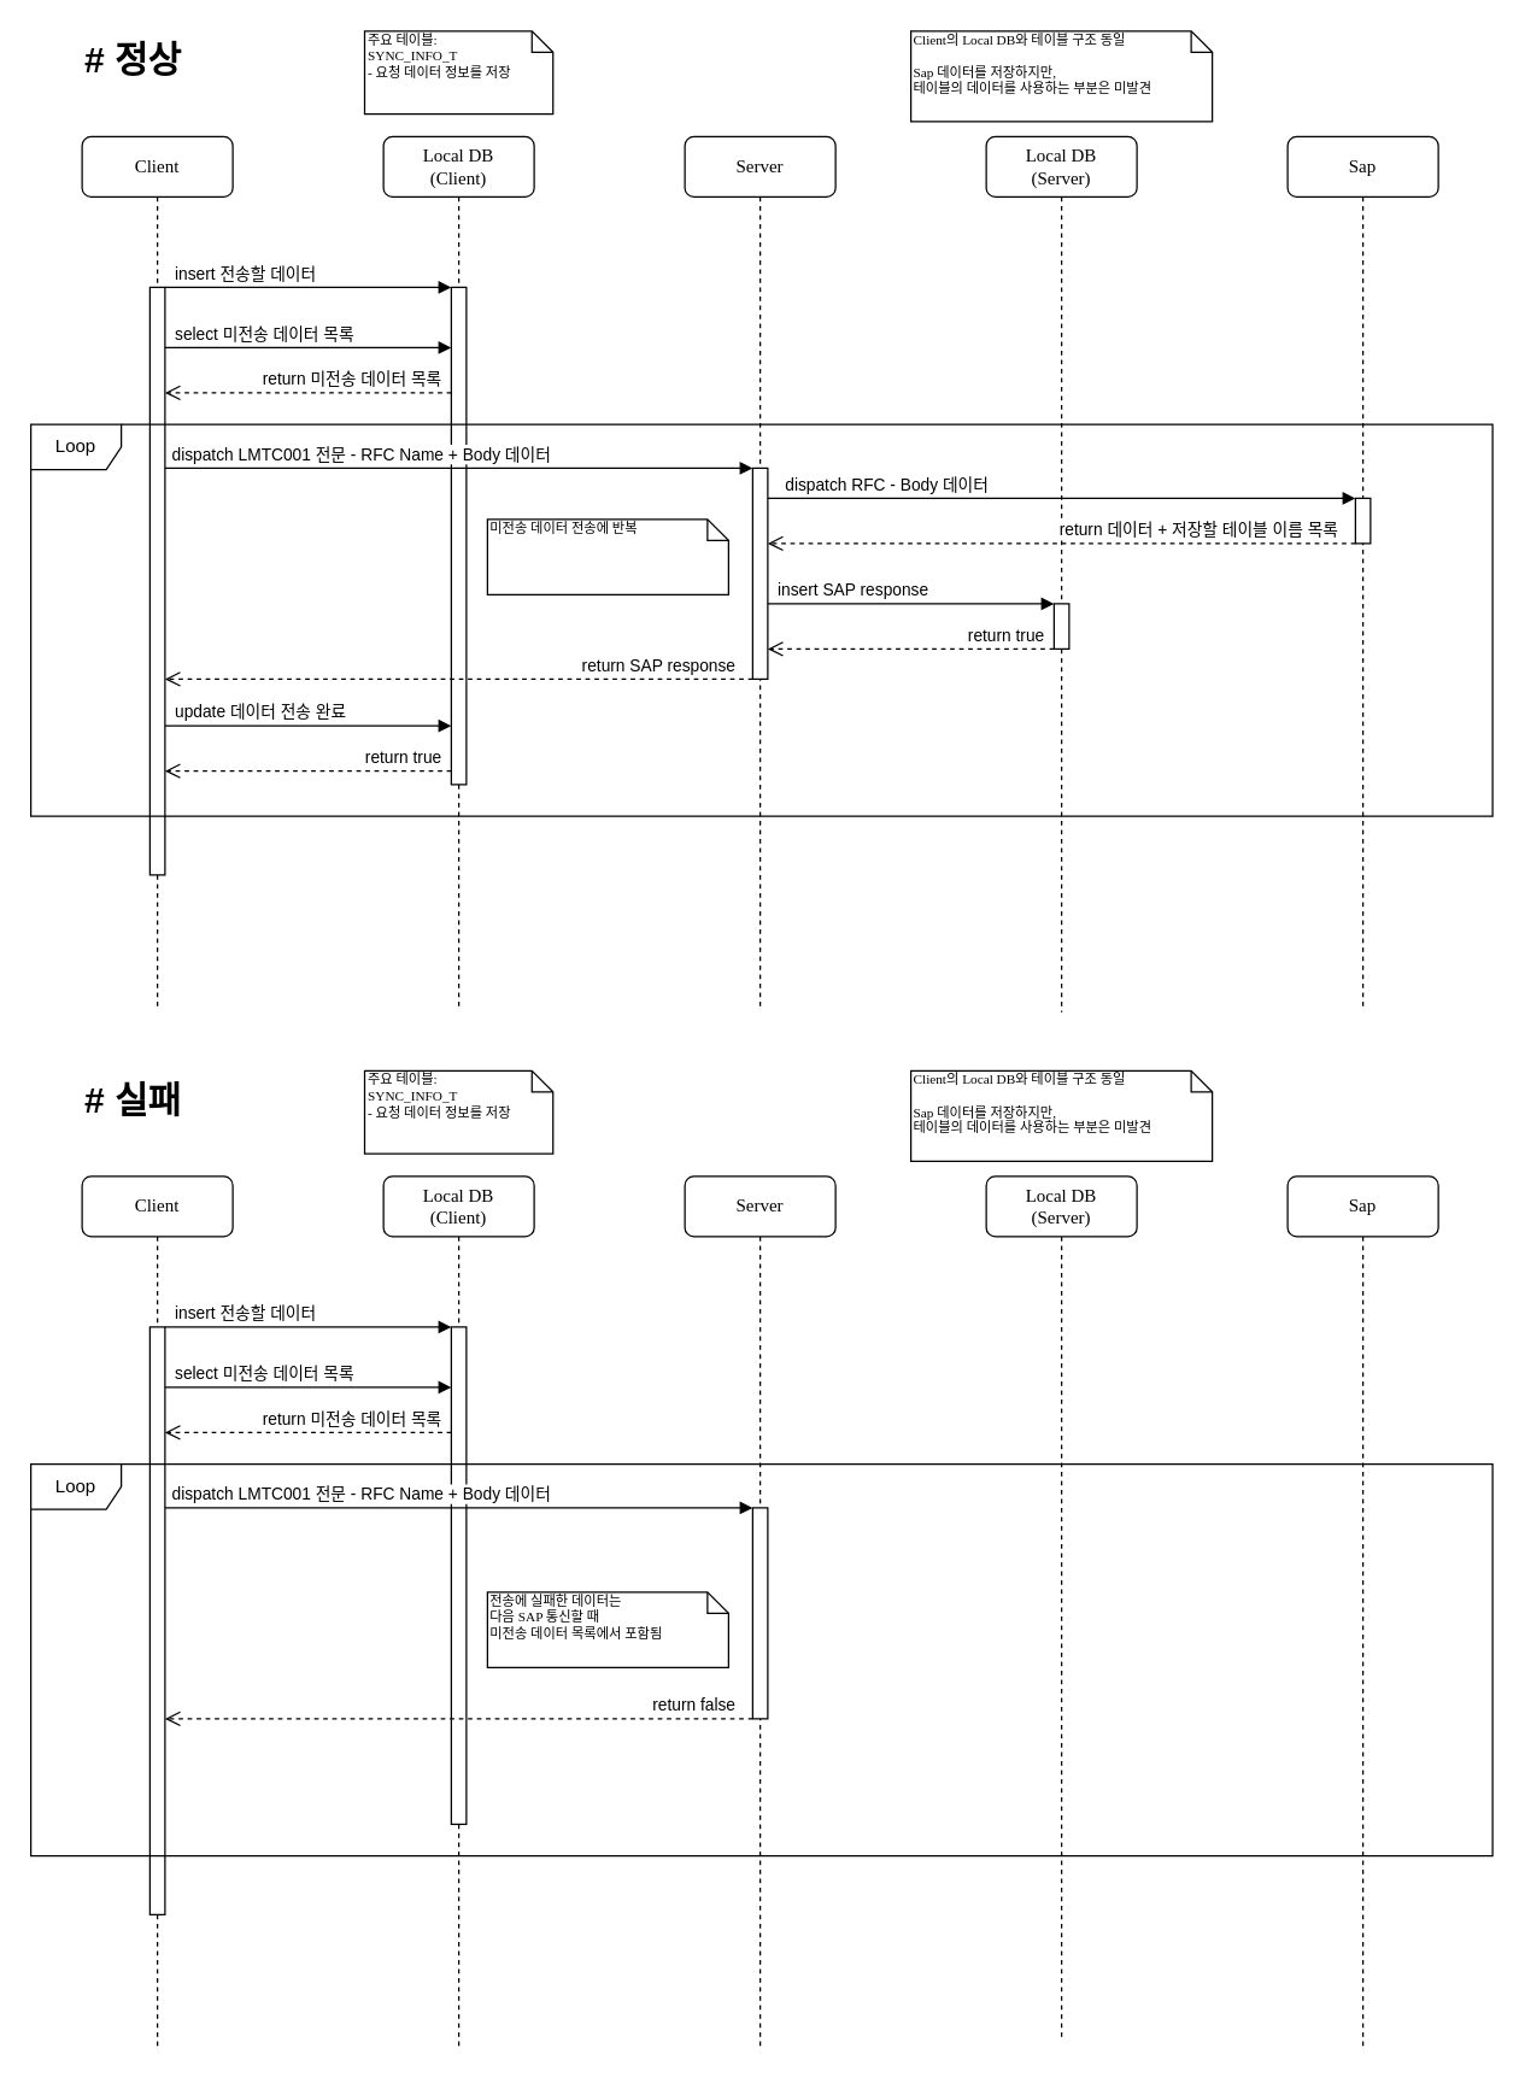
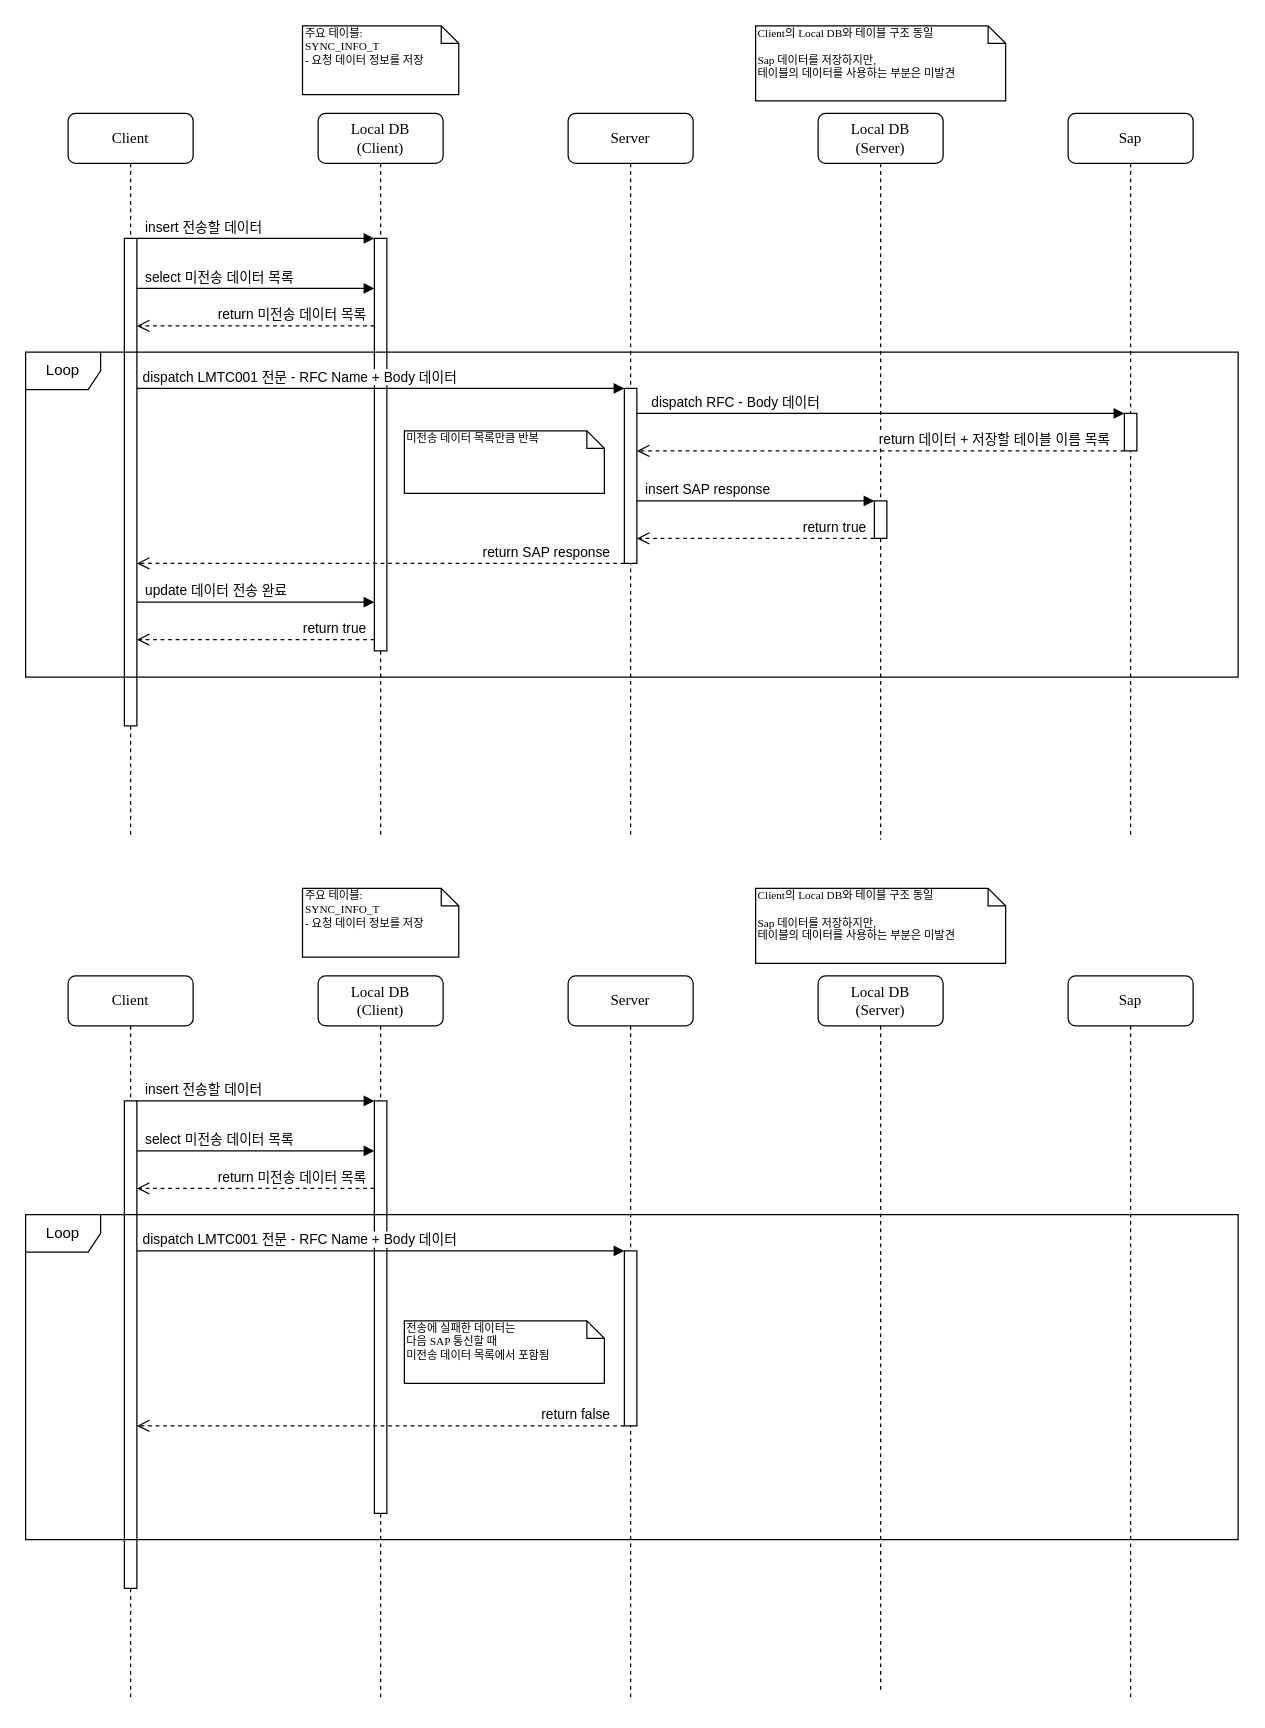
- <mxCell id="14" value="# 정상" style="text;html=1;strokeColor=none;fillColor=none;align=left;verticalAlign=middle;whiteSpace=wrap;rounded=0;fontStyle=1;fontSize=24;fontFamily=Helvetica;" vertex="1" parent="1"><mxGeometry x="54" y="20" width="165" height="40" as="geometry" /></mxCell>
- <mxCell id="45" value="미전송 데이터 전송에 반복" style="shape=note;whiteSpace=wrap;html=1;size=14;verticalAlign=top;align=left;spacingTop=-6;rounded=0;shadow=0;comic=0;labelBackgroundColor=none;strokeWidth=1;fontFamily=Verdana;fontSize=9;" vertex="1" parent="1"><mxGeometry x="323" y="344" width="160" height="50" as="geometry" /></mxCell>
+ <mxCell id="45" value="미전송 데이터 목록만큼 반복" style="shape=note;whiteSpace=wrap;html=1;size=14;verticalAlign=top;align=left;spacingTop=-6;rounded=0;shadow=0;comic=0;labelBackgroundColor=none;strokeWidth=1;fontFamily=Verdana;fontSize=9;" vertex="1" parent="1"><mxGeometry x="323" y="344" width="160" height="50" as="geometry" /></mxCell>
- <mxCell id="37" value="# 실패" style="text;html=1;strokeColor=none;fillColor=none;align=left;verticalAlign=middle;whiteSpace=wrap;rounded=0;fontStyle=1;fontSize=24;fontFamily=Helvetica;" vertex="1" parent="1"><mxGeometry x="54" y="710" width="165" height="40" as="geometry" /></mxCell>
